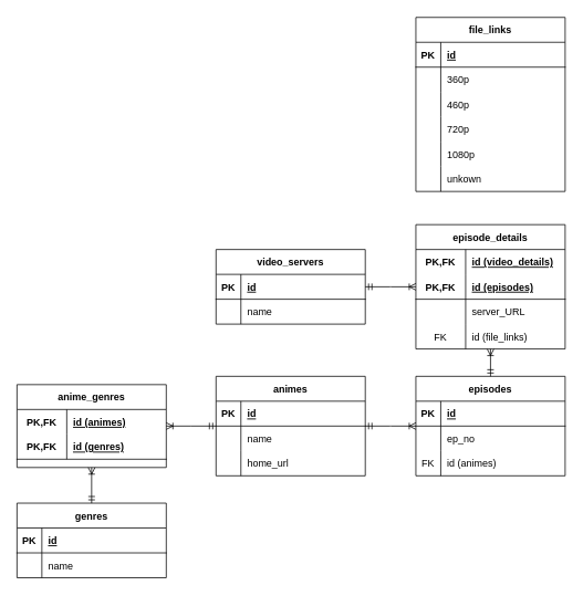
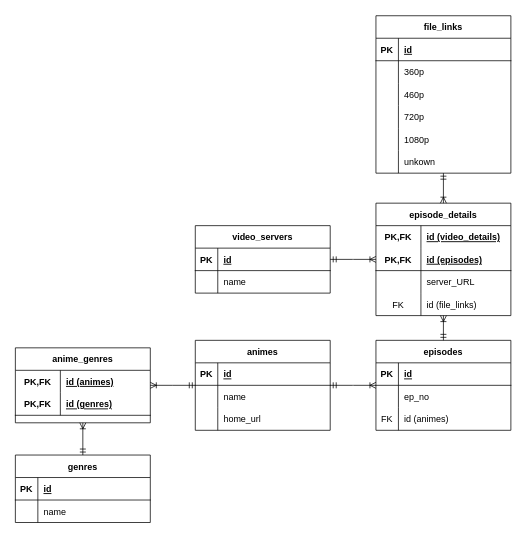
+ <mxCell id="64" value="" style="edgeStyle=orthogonalEdgeStyle;fontSize=12;html=1;endArrow=ERoneToMany;startArrow=ERmandOne;rounded=0;fontStyle=1" parent="1" source="43" target="30" edge="1"><mxGeometry width="100" height="100" relative="1" as="geometry"><mxPoint x="360" y="283" as="sourcePoint" /><mxPoint x="490" y="318" as="targetPoint" /></mxGeometry></mxCell>
